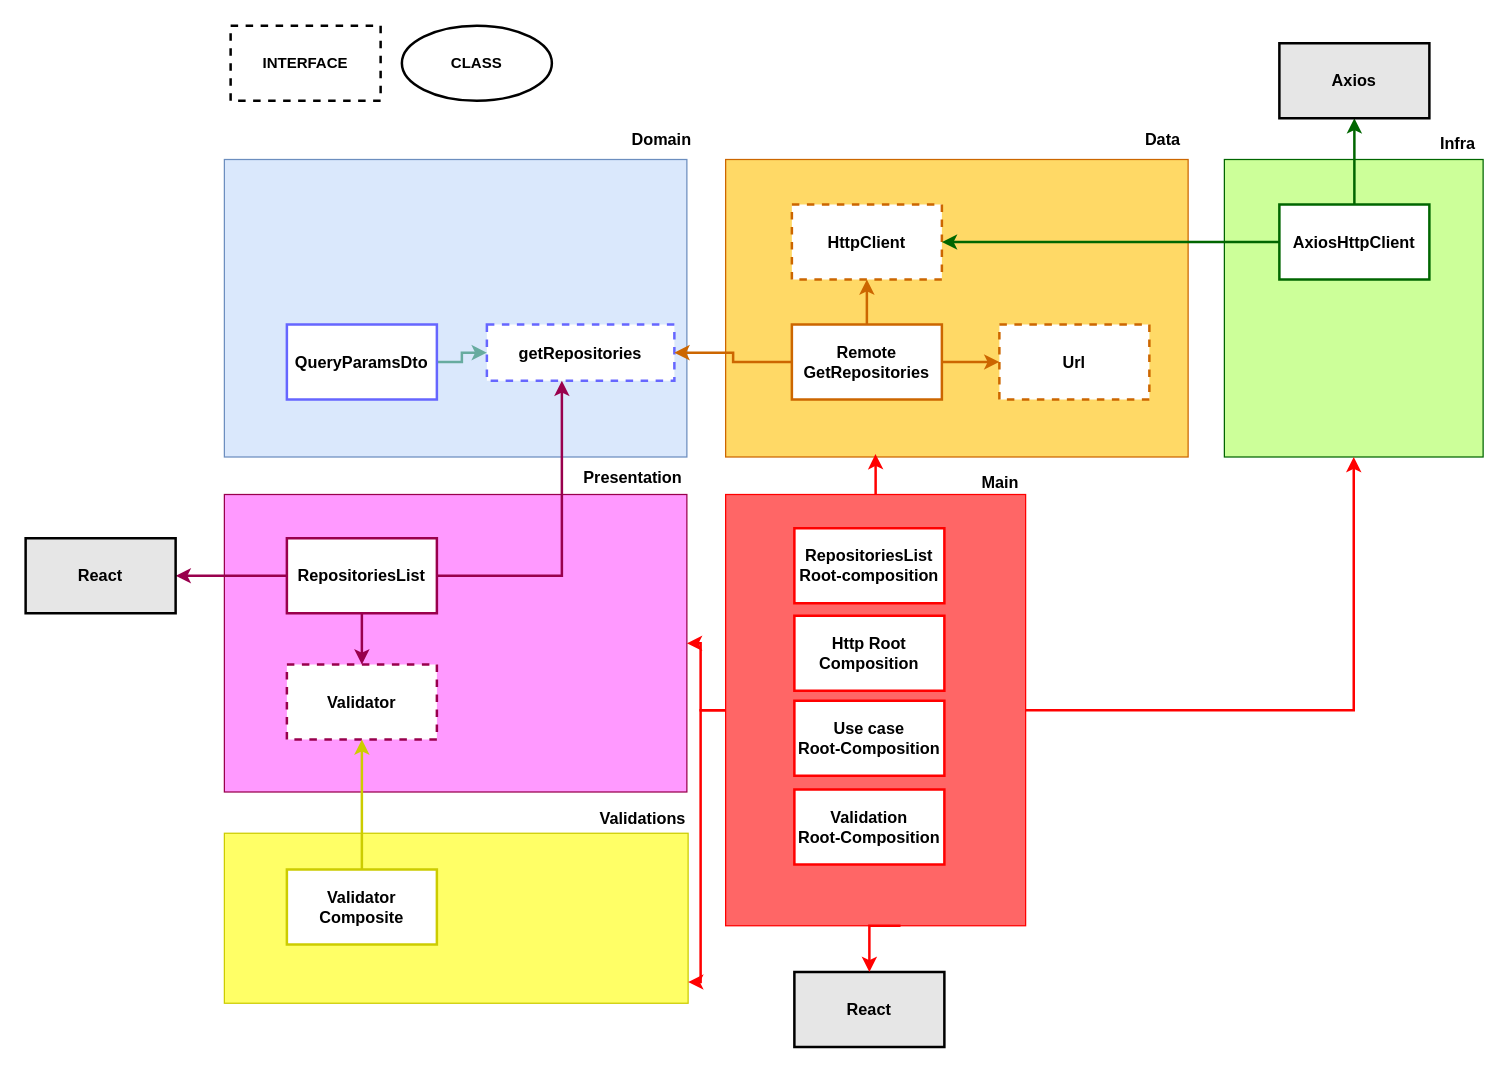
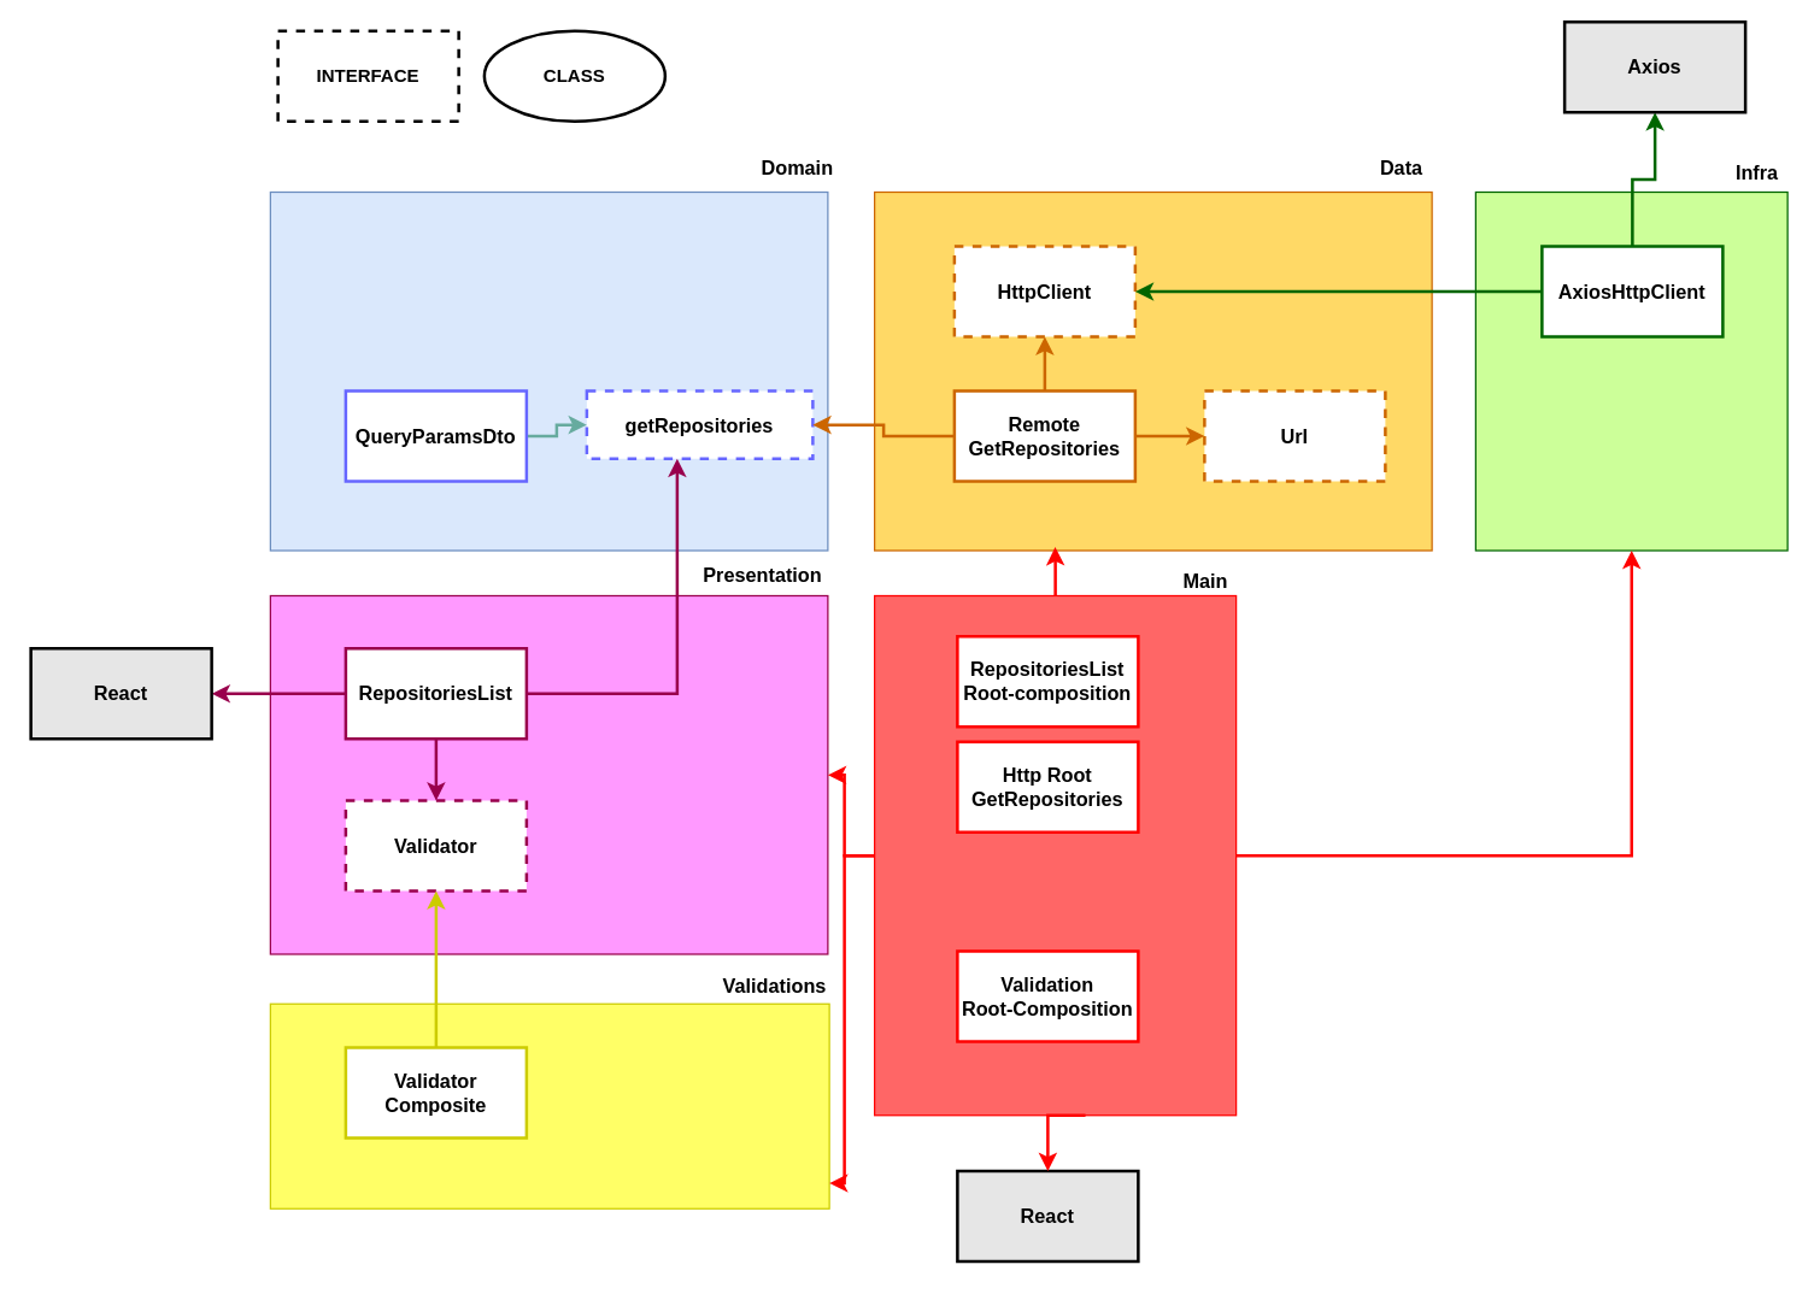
- <mxCell id="22" value="&lt;b&gt;&lt;font style=&quot;font-size: 13px&quot;&gt;Axios&lt;/font&gt;&lt;/b&gt;" style="rounded=0;whiteSpace=wrap;html=1;strokeWidth=2;fillColor=#E6E6E6;strokeColor=#000000;" parent="1" vertex="1"><mxGeometry x="1023" y="34" width="120" height="60" as="geometry" /></mxCell>
+ <mxCell id="22" value="&lt;b&gt;&lt;font style=&quot;font-size: 13px&quot;&gt;Axios&lt;/font&gt;&lt;/b&gt;" style="rounded=0;whiteSpace=wrap;html=1;strokeWidth=2;fillColor=#E6E6E6;strokeColor=#000000;" parent="1" vertex="1"><mxGeometry x="1038" y="14" width="120" height="60" as="geometry" /></mxCell>
- <mxCell id="44" value="Http Root Composition" style="rounded=0;whiteSpace=wrap;html=1;strokeColor=#FF0000;strokeWidth=2;fontSize=13;fontStyle=1" parent="1" vertex="1"><mxGeometry x="635" y="492" width="120" height="60" as="geometry" /></mxCell>
+ <mxCell id="44" value="Http Root GetRepositories" style="rounded=0;whiteSpace=wrap;html=1;strokeColor=#FF0000;strokeWidth=2;fontSize=13;fontStyle=1" parent="1" vertex="1"><mxGeometry x="635" y="492" width="120" height="60" as="geometry" /></mxCell>
- <mxCell id="42" value="Use case&lt;br&gt;Root-Composition" style="rounded=0;whiteSpace=wrap;html=1;strokeColor=#FF0000;strokeWidth=2;fontSize=13;fontStyle=1" parent="1" vertex="1"><mxGeometry x="635" y="560" width="120" height="60" as="geometry" /></mxCell>
